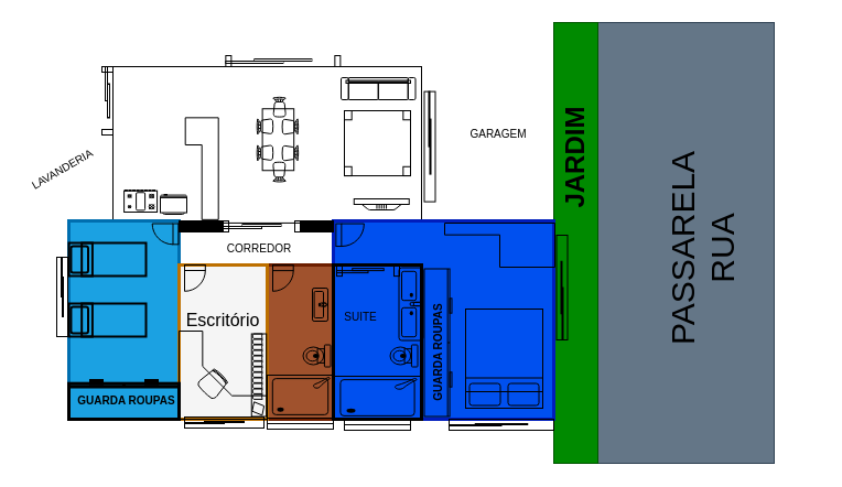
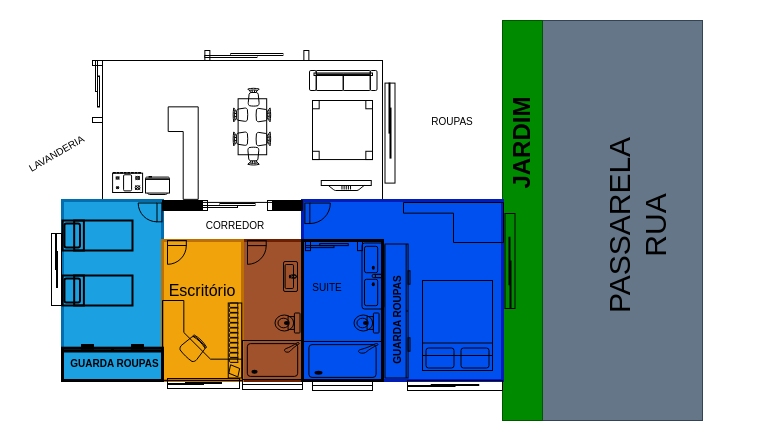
- <mxCell id="52" value="GARAGEM" style="text;html=1;strokeColor=none;fillColor=none;align=center;verticalAlign=middle;whiteSpace=wrap;rounded=0;sketch=0;strokeWidth=1;fontSize=10;" parent="1" vertex="1"><mxGeometry x="422" y="105.95" width="60" height="30" as="geometry" /></mxCell>
+ <mxCell id="52" value="ROUPAS" style="text;html=1;strokeColor=none;fillColor=none;align=center;verticalAlign=middle;whiteSpace=wrap;rounded=0;sketch=0;strokeWidth=1;fontSize=10;" parent="1" vertex="1"><mxGeometry x="422" y="105.95" width="60" height="30" as="geometry" /></mxCell>
- <mxCell id="12" value="&lt;font style=&quot;font-size: 16px;&quot;&gt;Escritório&lt;/font&gt;" style="rounded=0;whiteSpace=wrap;html=1;strokeWidth=3;fontSize=20;fillColor=#f5f5f5;verticalAlign=middle;spacingTop=-45;fontColor=#000000;strokeColor=#BD7000;" parent="1" vertex="1"><mxGeometry x="162" y="240" width="80" height="140" as="geometry" /></mxCell>
+ <mxCell id="12" value="&lt;font style=&quot;font-size: 16px;&quot;&gt;Escritório&lt;/font&gt;" style="rounded=0;whiteSpace=wrap;html=1;strokeWidth=3;fontSize=20;fillColor=#f0a30a;verticalAlign=middle;spacingTop=-45;fontColor=#000000;strokeColor=#BD7000;" parent="1" vertex="1"><mxGeometry x="162" y="240" width="80" height="140" as="geometry" /></mxCell>
